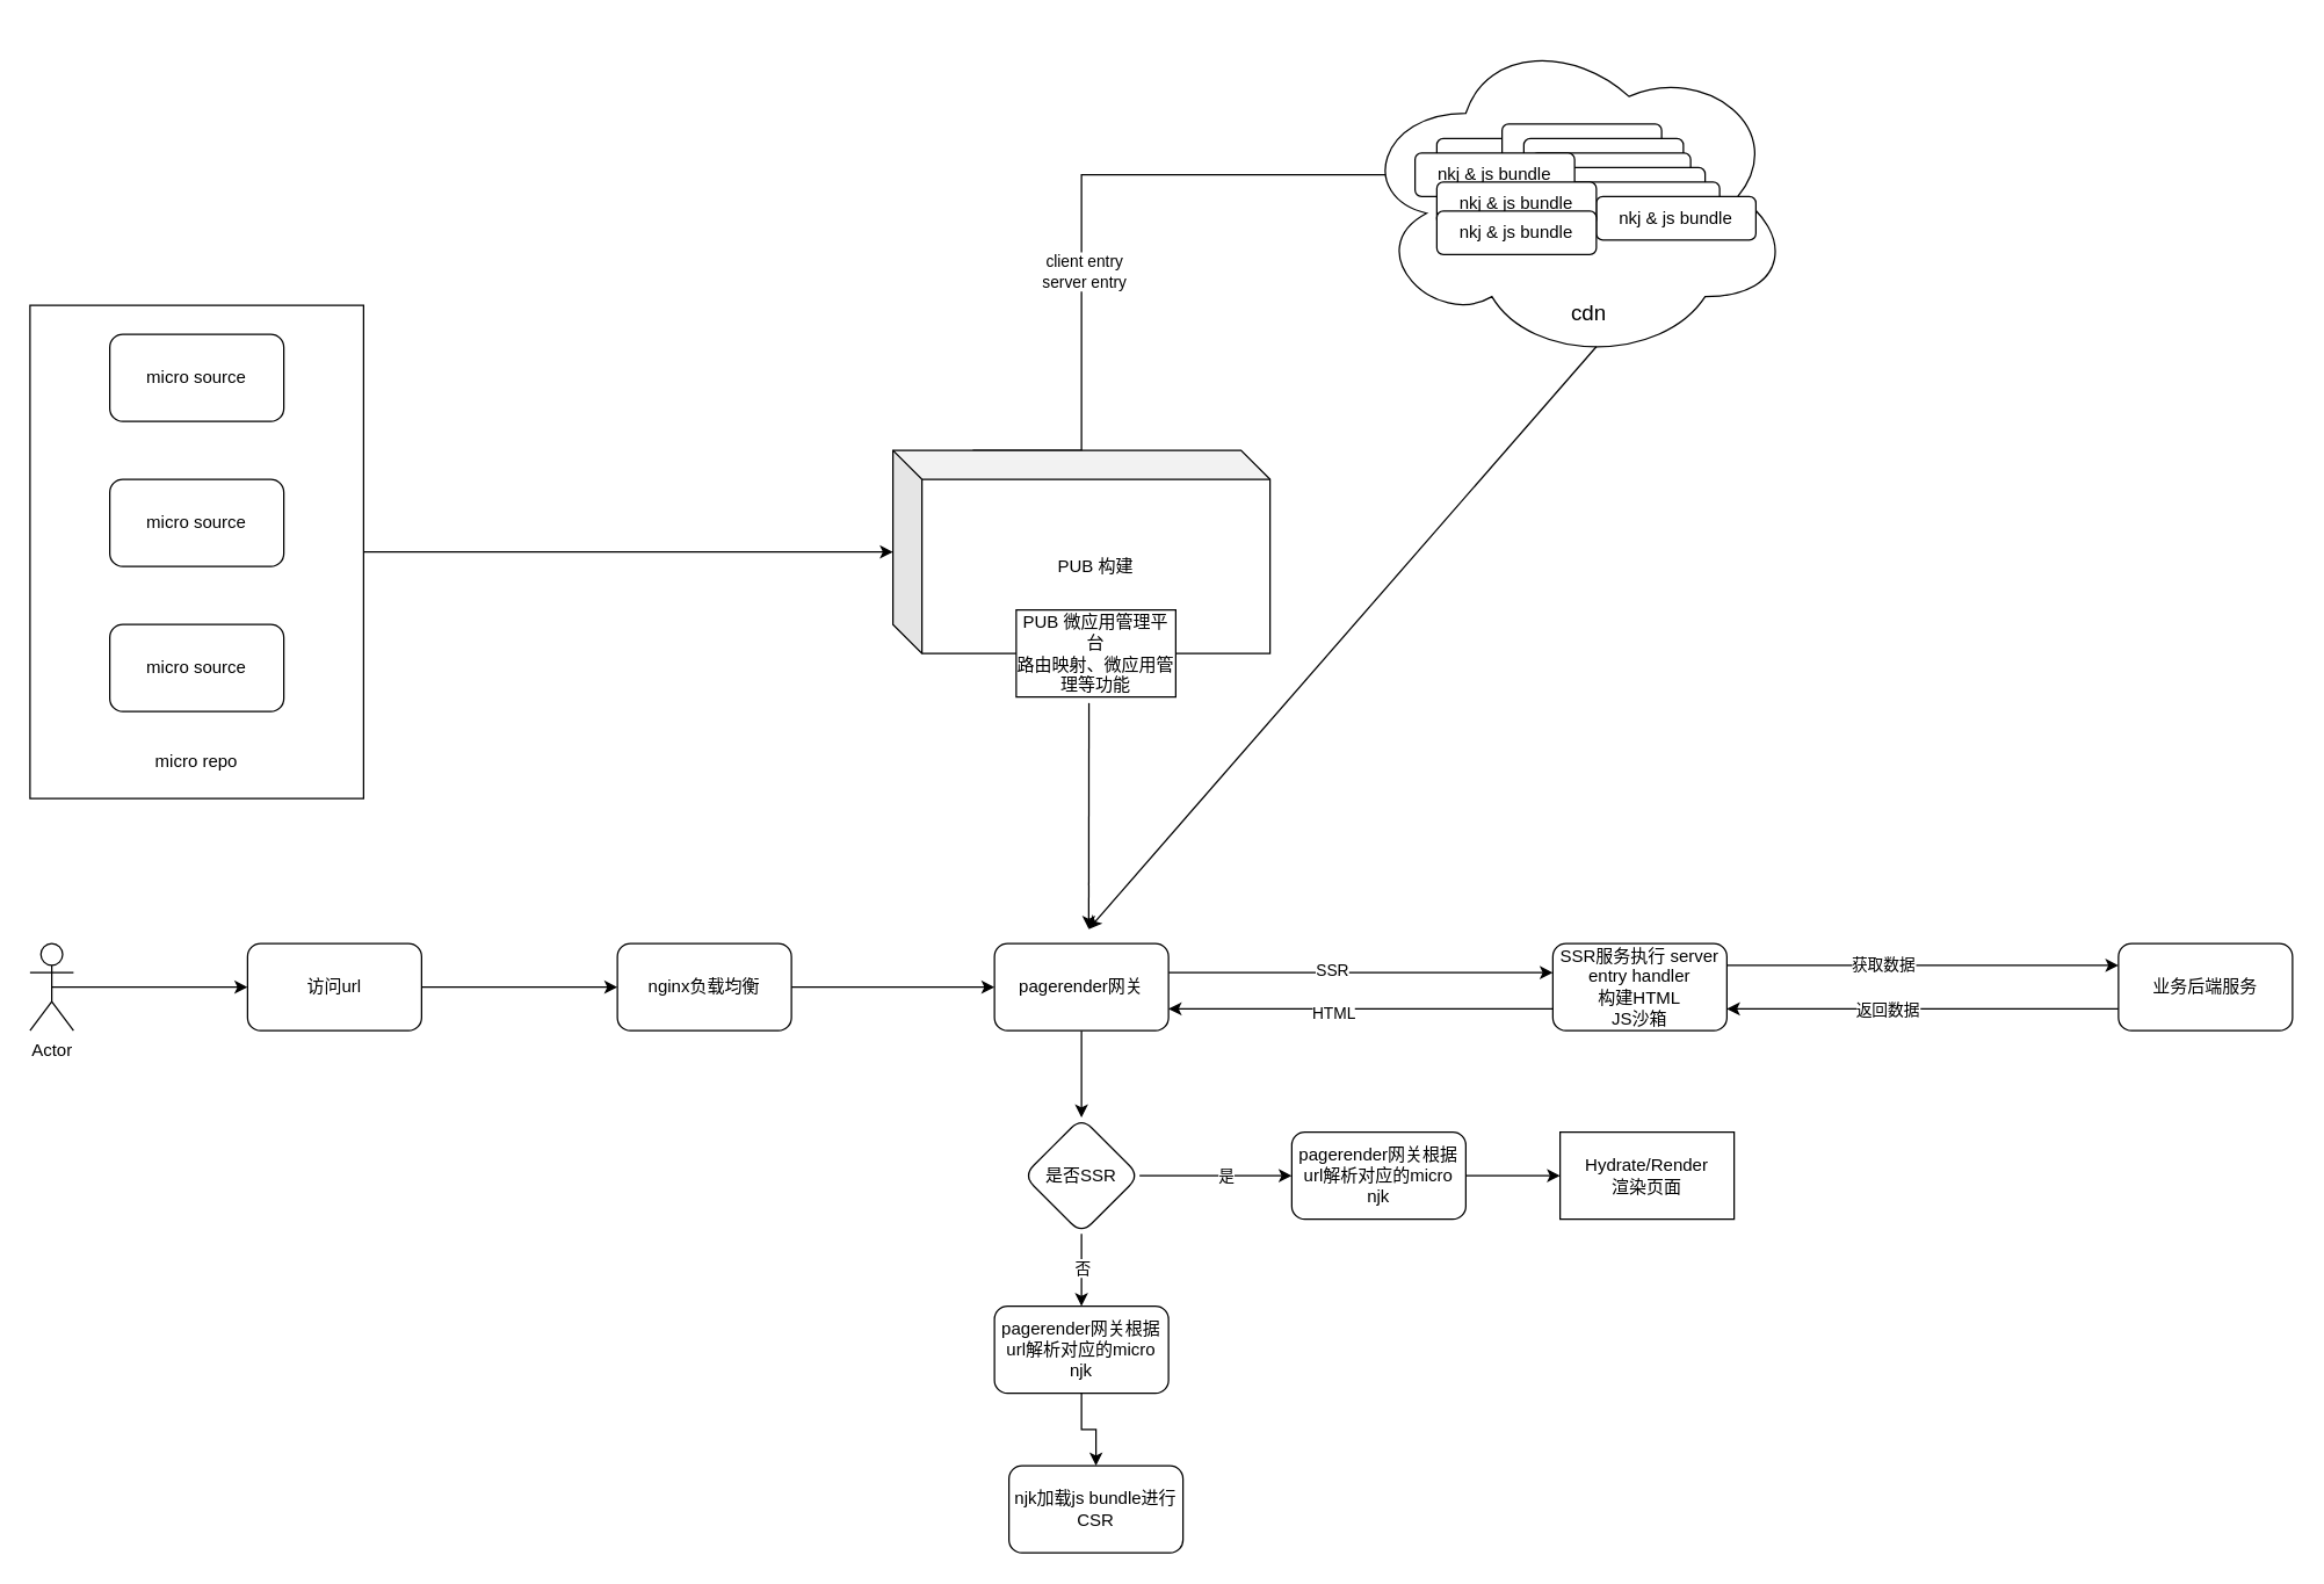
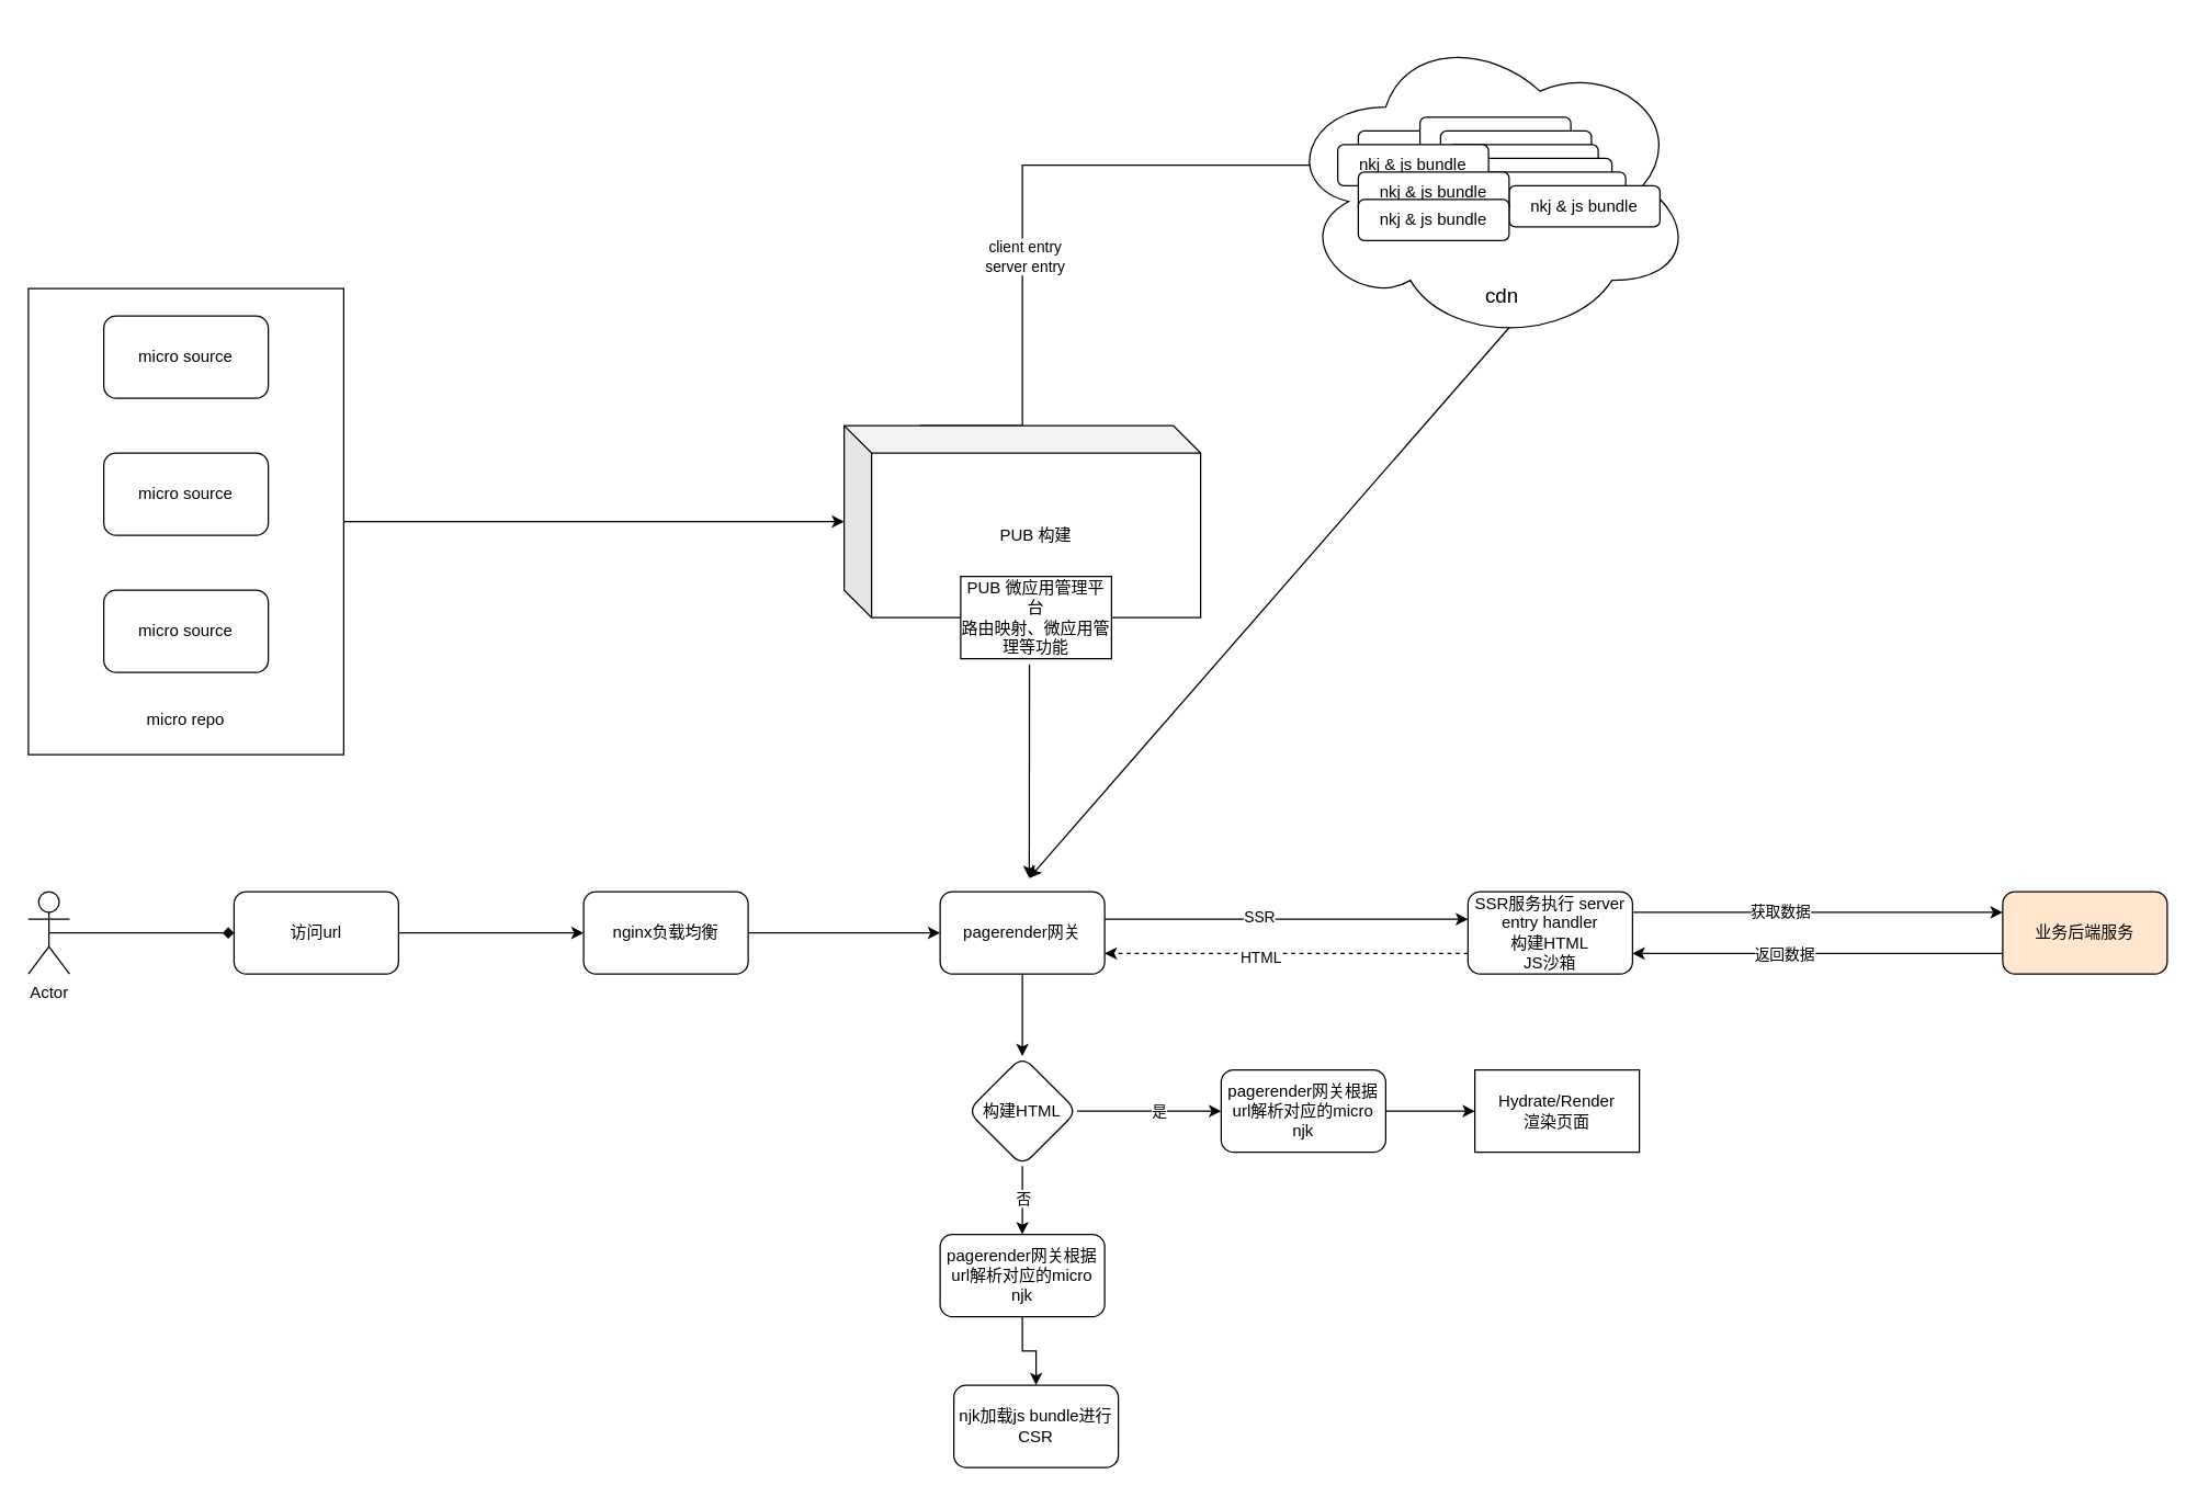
- <mxCell id="24" style="edgeStyle=orthogonalEdgeStyle;rounded=0;orthogonalLoop=1;jettySize=auto;html=1;exitX=0.5;exitY=0.5;exitDx=0;exitDy=0;exitPerimeter=0;entryX=0;entryY=0.5;entryDx=0;entryDy=0;" parent="1" source="25" target="28" edge="1"><mxGeometry relative="1" as="geometry" /></mxCell>
+ <mxCell id="24" style="edgeStyle=orthogonalEdgeStyle;rounded=0;orthogonalLoop=1;jettySize=auto;html=1;exitX=0.5;exitY=0.5;exitDx=0;exitDy=0;exitPerimeter=0;entryX=0;entryY=0.5;entryDx=0;entryDy=0;endArrow=diamond;" parent="1" source="25" target="28" edge="1"><mxGeometry relative="1" as="geometry" /></mxCell>
- <mxCell id="55" value="业务后端服务" style="whiteSpace=wrap;html=1;rounded=1;" vertex="1" parent="1"><mxGeometry x="1460" y="650" width="120" height="60" as="geometry" /></mxCell>
+ <mxCell id="55" value="业务后端服务" style="whiteSpace=wrap;html=1;rounded=1;fillColor=#ffe6cc;" vertex="1" parent="1"><mxGeometry x="1460" y="650" width="120" height="60" as="geometry" /></mxCell>
- <mxCell id="38" style="edgeStyle=orthogonalEdgeStyle;rounded=0;orthogonalLoop=1;jettySize=auto;html=1;exitX=0;exitY=0.75;exitDx=0;exitDy=0;entryX=1;entryY=0.75;entryDx=0;entryDy=0;" parent="1" source="42" target="34" edge="1"><mxGeometry relative="1" as="geometry" /></mxCell>
+ <mxCell id="38" style="edgeStyle=orthogonalEdgeStyle;rounded=0;orthogonalLoop=1;jettySize=auto;html=1;exitX=0;exitY=0.75;exitDx=0;exitDy=0;entryX=1;entryY=0.75;entryDx=0;entryDy=0;dashed=1;" parent="1" source="42" target="34" edge="1"><mxGeometry relative="1" as="geometry" /></mxCell>
- <mxCell id="47" value="是否SSR" style="rhombus;whiteSpace=wrap;html=1;rounded=1;" parent="1" vertex="1"><mxGeometry x="705" y="770" width="80" height="80" as="geometry" /></mxCell>
+ <mxCell id="47" value="构建HTML" style="rhombus;whiteSpace=wrap;html=1;rounded=1;" parent="1" vertex="1"><mxGeometry x="705" y="770" width="80" height="80" as="geometry" /></mxCell>
